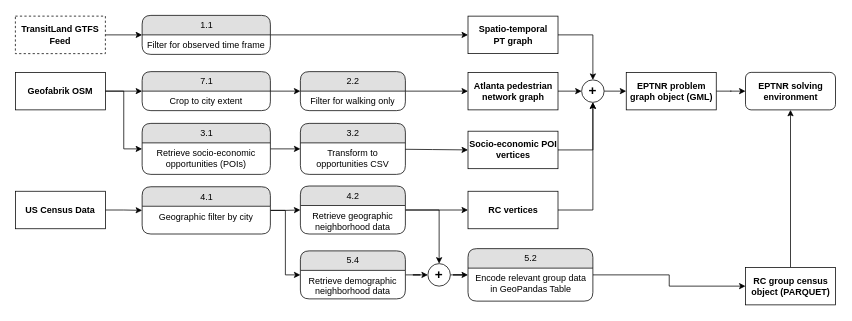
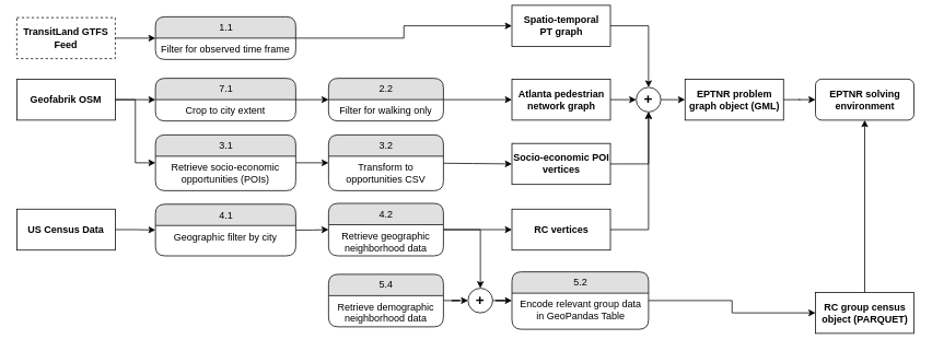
- <mxCell id="14" value="Spatio-temporal &lt;br&gt;PT graph" style="whiteSpace=wrap;html=1;rounded=0;shadow=0;comic=0;labelBackgroundColor=none;strokeWidth=1;fontFamily=Helvetica;fontSize=12;align=center;fontStyle=1" parent="1" vertex="1"><mxGeometry x="623.5" y="21" width="120" height="50" as="geometry" /></mxCell>
+ <mxCell id="14" value="Spatio-temporal &lt;br&gt;PT graph" style="whiteSpace=wrap;html=1;rounded=0;shadow=0;comic=0;labelBackgroundColor=none;strokeWidth=1;fontFamily=Helvetica;fontSize=12;align=center;fontStyle=1" parent="1" vertex="1"><mxGeometry x="623.5" y="6" width="120" height="50" as="geometry" /></mxCell>
- <mxCell id="47" style="edgeStyle=orthogonalEdgeStyle;rounded=0;orthogonalLoop=1;jettySize=auto;html=1;fontFamily=Helvetica;" parent="1" source="48" target="50" edge="1"><mxGeometry relative="1" as="geometry"><mxPoint x="385.42" y="366.19" as="targetPoint" /><Array as="points"><mxPoint x="380" y="280" /><mxPoint x="380" y="366" /></Array></mxGeometry></mxCell>
